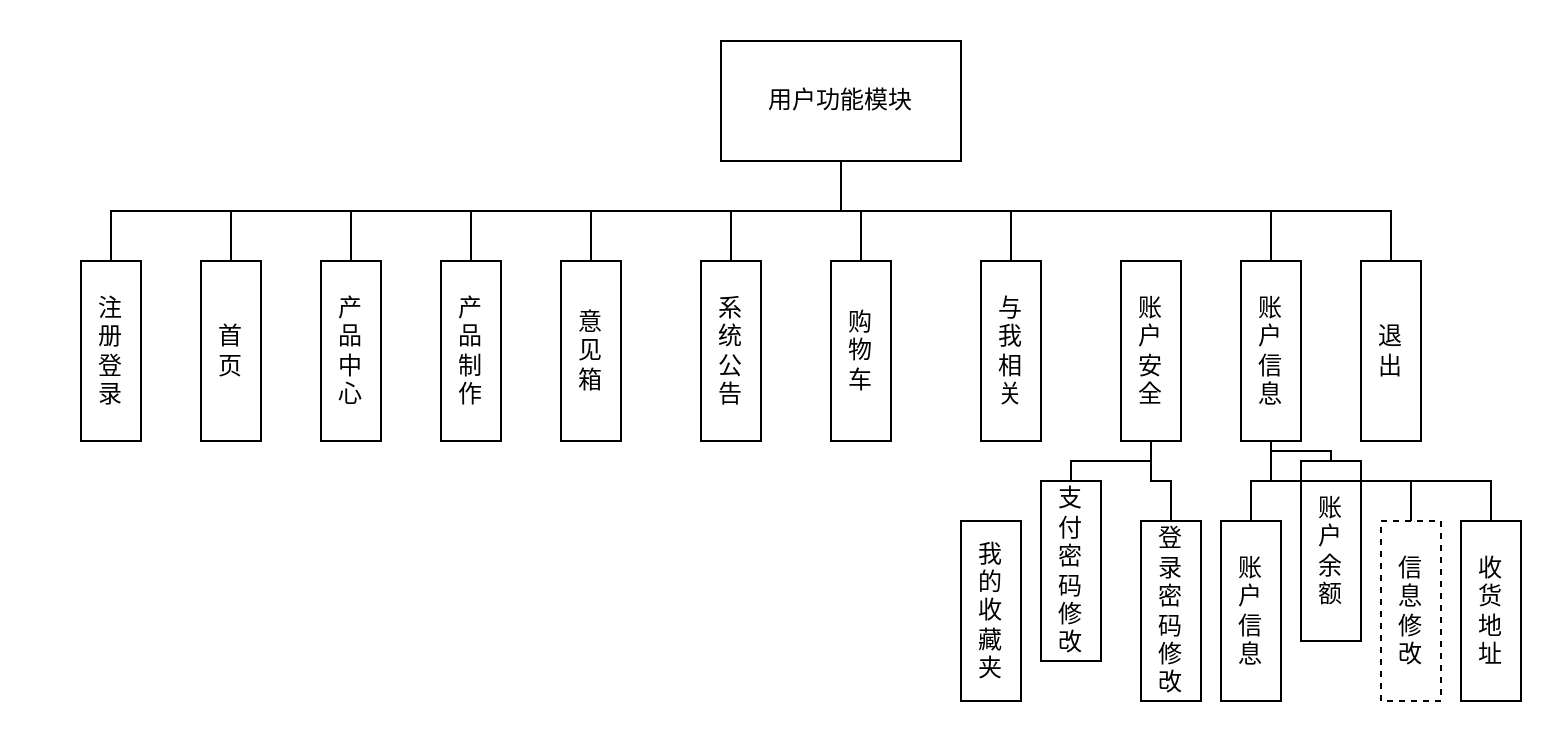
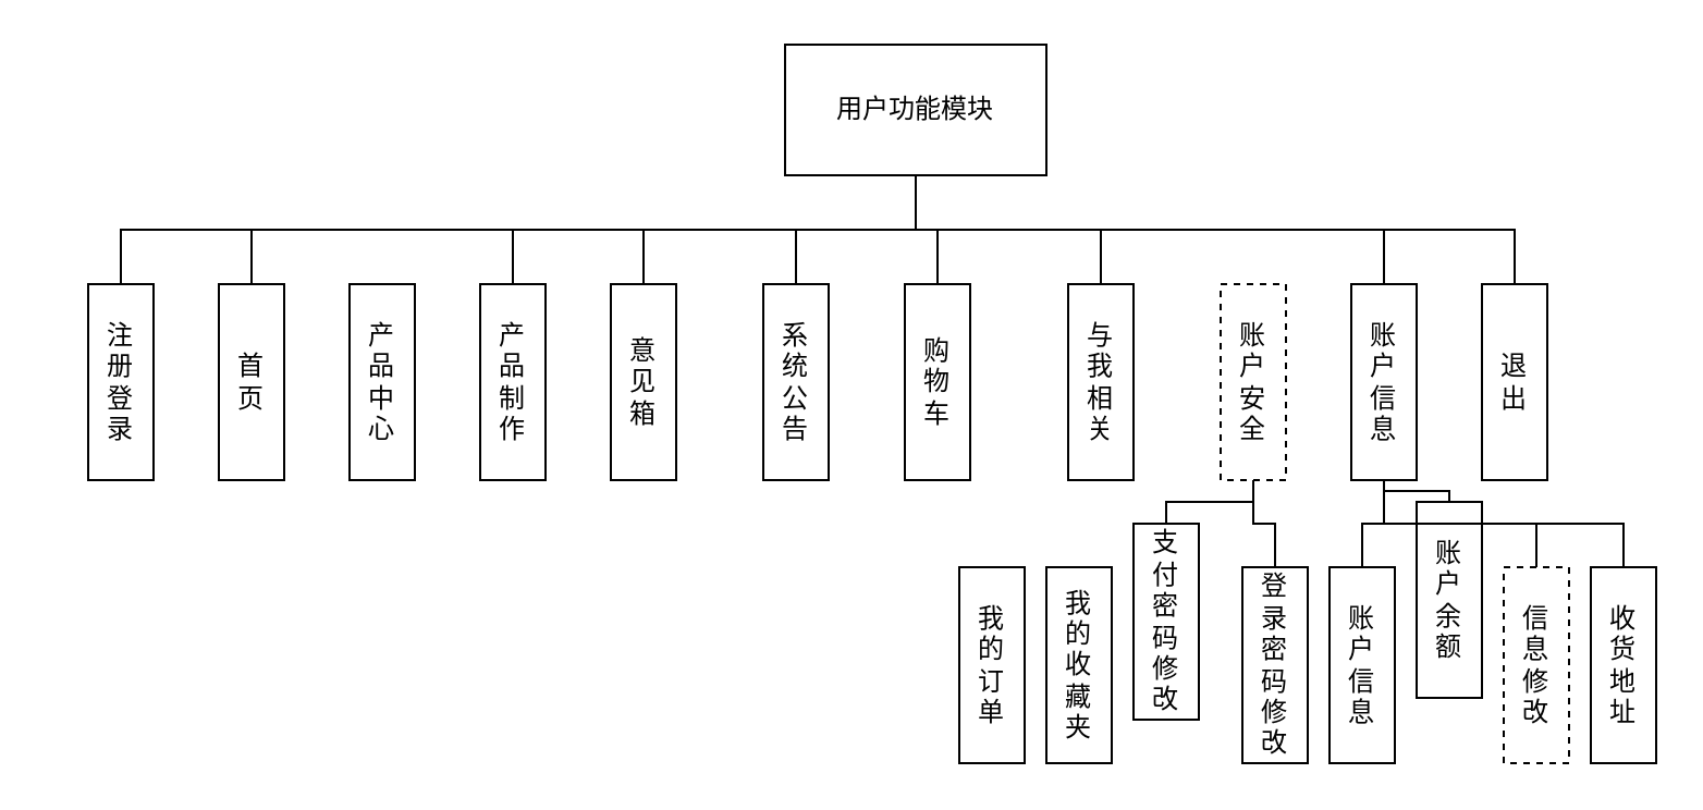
- <mxCell id="9" value="" style="edgeStyle=elbowEdgeStyle;elbow=vertical;startArrow=none;endArrow=none;rounded=0;" parent="1" source="5" target="10" edge="1"><mxGeometry relative="1" as="geometry"><mxPoint x="430" y="110" as="sourcePoint" /></mxGeometry></mxCell>
- <mxCell id="21" value="账&lt;br&gt;户&lt;br&gt;安&lt;br&gt;全" style="whiteSpace=wrap;html=1;align=center;verticalAlign=middle;treeFolding=1;treeMoving=1;newEdgeStyle={&quot;edgeStyle&quot;:&quot;elbowEdgeStyle&quot;,&quot;startArrow&quot;:&quot;none&quot;,&quot;endArrow&quot;:&quot;none&quot;};" parent="1" vertex="1"><mxGeometry x="560" y="130" width="30" height="90" as="geometry" /></mxCell>
+ <mxCell id="21" value="账&lt;br&gt;户&lt;br&gt;安&lt;br&gt;全" style="whiteSpace=wrap;html=1;align=center;verticalAlign=middle;treeFolding=1;treeMoving=1;newEdgeStyle={&quot;edgeStyle&quot;:&quot;elbowEdgeStyle&quot;,&quot;startArrow&quot;:&quot;none&quot;,&quot;endArrow&quot;:&quot;none&quot;};dashed=1;" parent="1" vertex="1"><mxGeometry x="560" y="130" width="30" height="90" as="geometry" /></mxCell>
+ <mxCell id="26" value="我&lt;br&gt;的&lt;br&gt;订&lt;br&gt;单" style="whiteSpace=wrap;html=1;align=center;verticalAlign=middle;treeFolding=1;treeMoving=1;newEdgeStyle={&quot;edgeStyle&quot;:&quot;elbowEdgeStyle&quot;,&quot;startArrow&quot;:&quot;none&quot;,&quot;endArrow&quot;:&quot;none&quot;};" parent="1" vertex="1"><mxGeometry x="440" y="260" width="30" height="90" as="geometry" /></mxCell>
